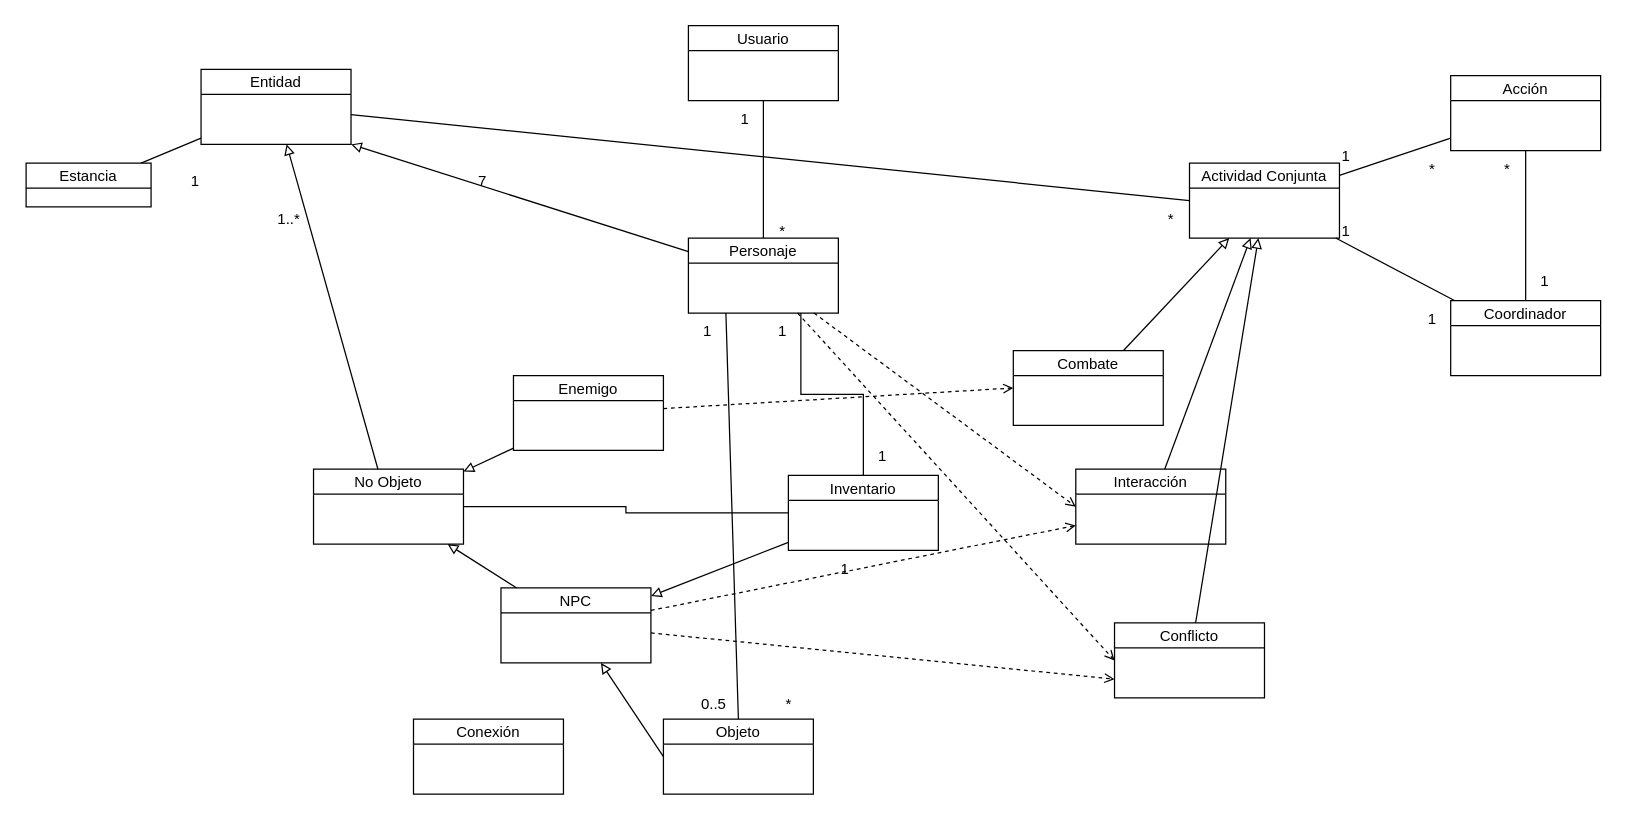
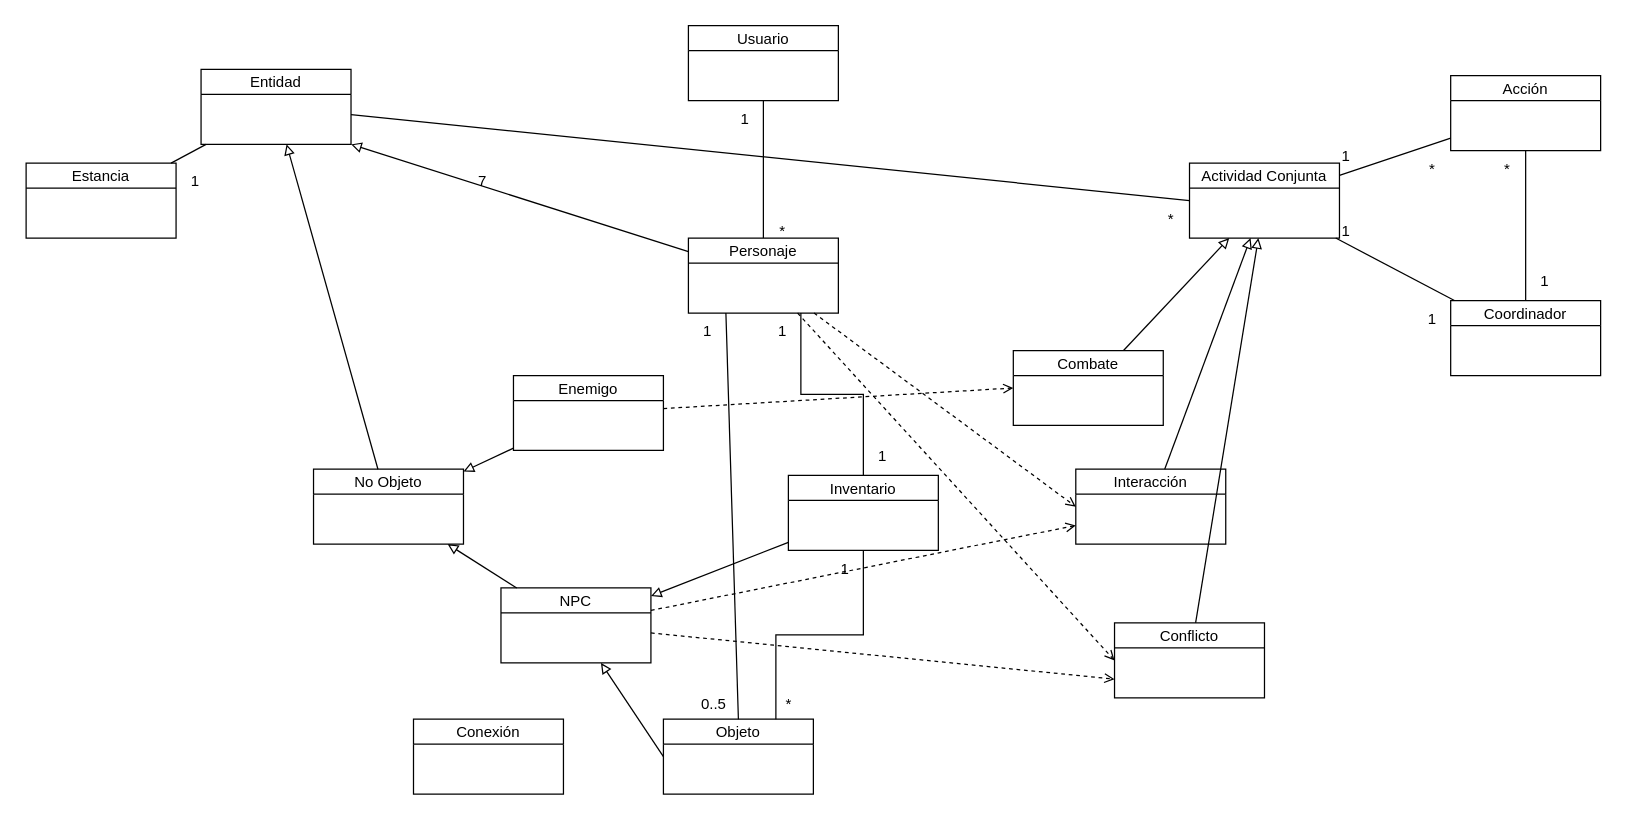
- <mxCell id="9" value="Estancia" style="shape=swimlane;startSize=20;" parent="1" vertex="1"><mxGeometry x="20" y="130" width="100" height="35" as="geometry" /></mxCell>
+ <mxCell id="9" value="Estancia" style="shape=swimlane;startSize=20;" parent="1" vertex="1"><mxGeometry x="20" y="130" width="120" height="60" as="geometry" /></mxCell>
- <mxCell id="40" value="1..*" style="text;html=1;align=center;verticalAlign=middle;resizable=0;points=[];autosize=1;strokeColor=none;fillColor=none;" parent="1" vertex="1"><mxGeometry x="210" y="160" width="40" height="30" as="geometry" /></mxCell>
- <mxCell id="42" style="edgeStyle=orthogonalEdgeStyle;rounded=0;orthogonalLoop=1;jettySize=auto;html=1;endArrow=none;startFill=0;" edge="1" parent="1" source="43" target="10"><mxGeometry relative="1" as="geometry" /></mxCell>
+ <mxCell id="42" style="edgeStyle=orthogonalEdgeStyle;rounded=0;orthogonalLoop=1;jettySize=auto;html=1;entryX=0.75;entryY=0;entryDx=0;entryDy=0;endArrow=none;startFill=0;" edge="1" parent="1" source="43" target="16"><mxGeometry relative="1" as="geometry" /></mxCell>
